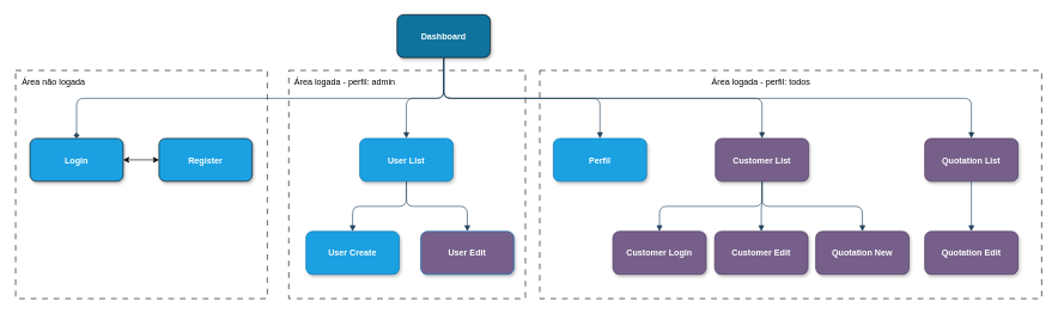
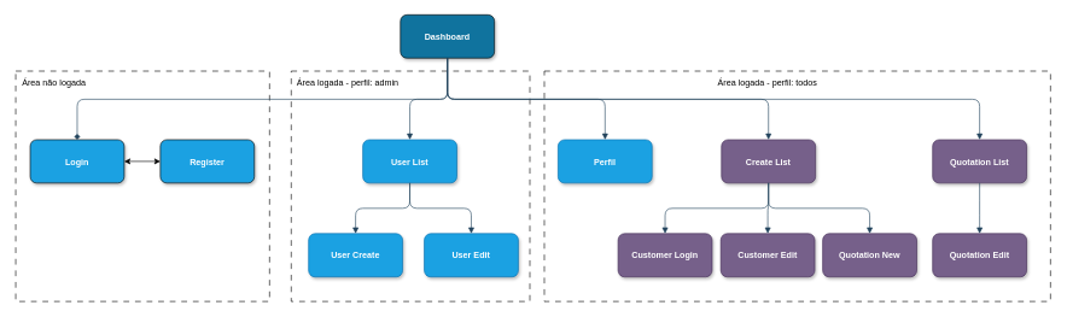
- <mxCell id="10" value="Customer List" style="rounded=1;fillColor=#76608a;strokeColor=#432D57;shadow=1;fontStyle=1;fontSize=12;strokeWidth=1;flipV=0;fontColor=#ffffff;" parent="1" vertex="1"><mxGeometry x="996" y="193" width="130" height="60" as="geometry" /></mxCell>
+ <mxCell id="10" value="Create List" style="rounded=1;fillColor=#76608a;strokeColor=#432D57;shadow=1;fontStyle=1;fontSize=12;strokeWidth=1;flipV=0;fontColor=#ffffff;" parent="1" vertex="1"><mxGeometry x="996" y="193" width="130" height="60" as="geometry" /></mxCell>
- <mxCell id="9" value="User Edit" style="rounded=1;fillColor=#76608a;strokeColor=#006EAF;shadow=1;fontStyle=1;fontColor=#ffffff;fontSize=12;strokeWidth=1;flipV=0;" parent="1" vertex="1"><mxGeometry x="585" y="323" width="130" height="60" as="geometry" /></mxCell>
+ <mxCell id="9" value="User Edit" style="rounded=1;fillColor=#1ba1e2;strokeColor=#006EAF;shadow=1;fontStyle=1;fontColor=#ffffff;fontSize=12;strokeWidth=1;flipV=0;" parent="1" vertex="1"><mxGeometry x="585" y="323" width="130" height="60" as="geometry" /></mxCell>
